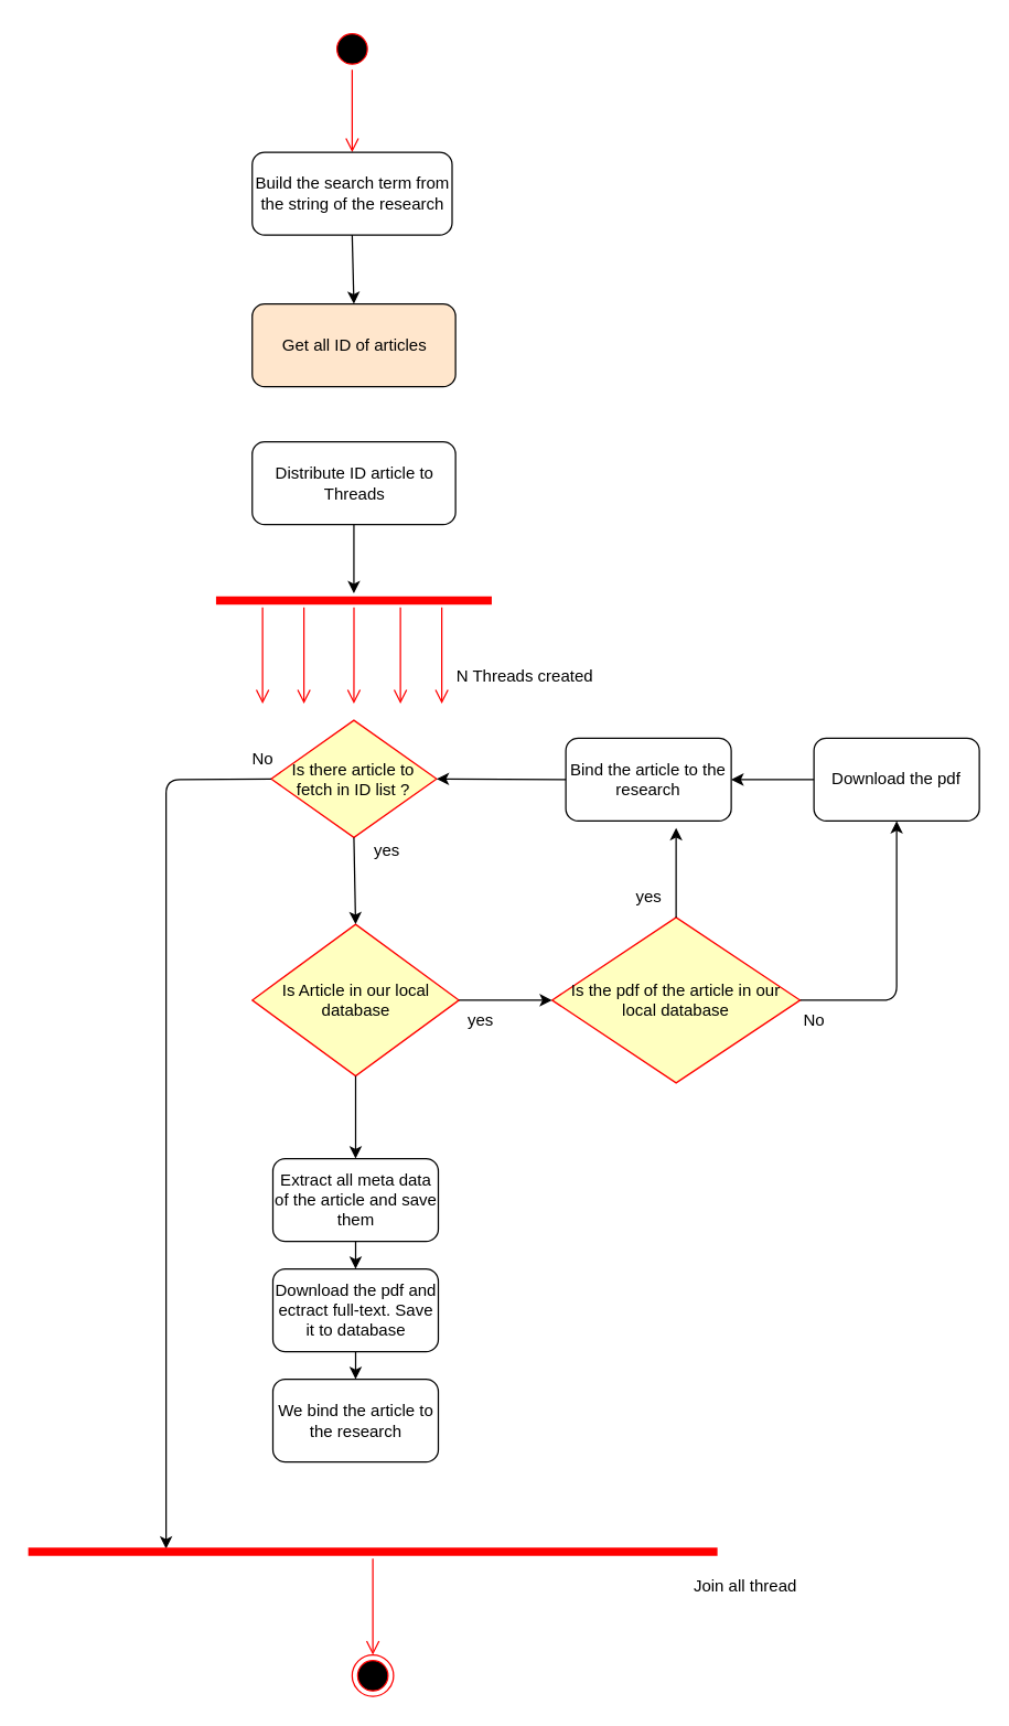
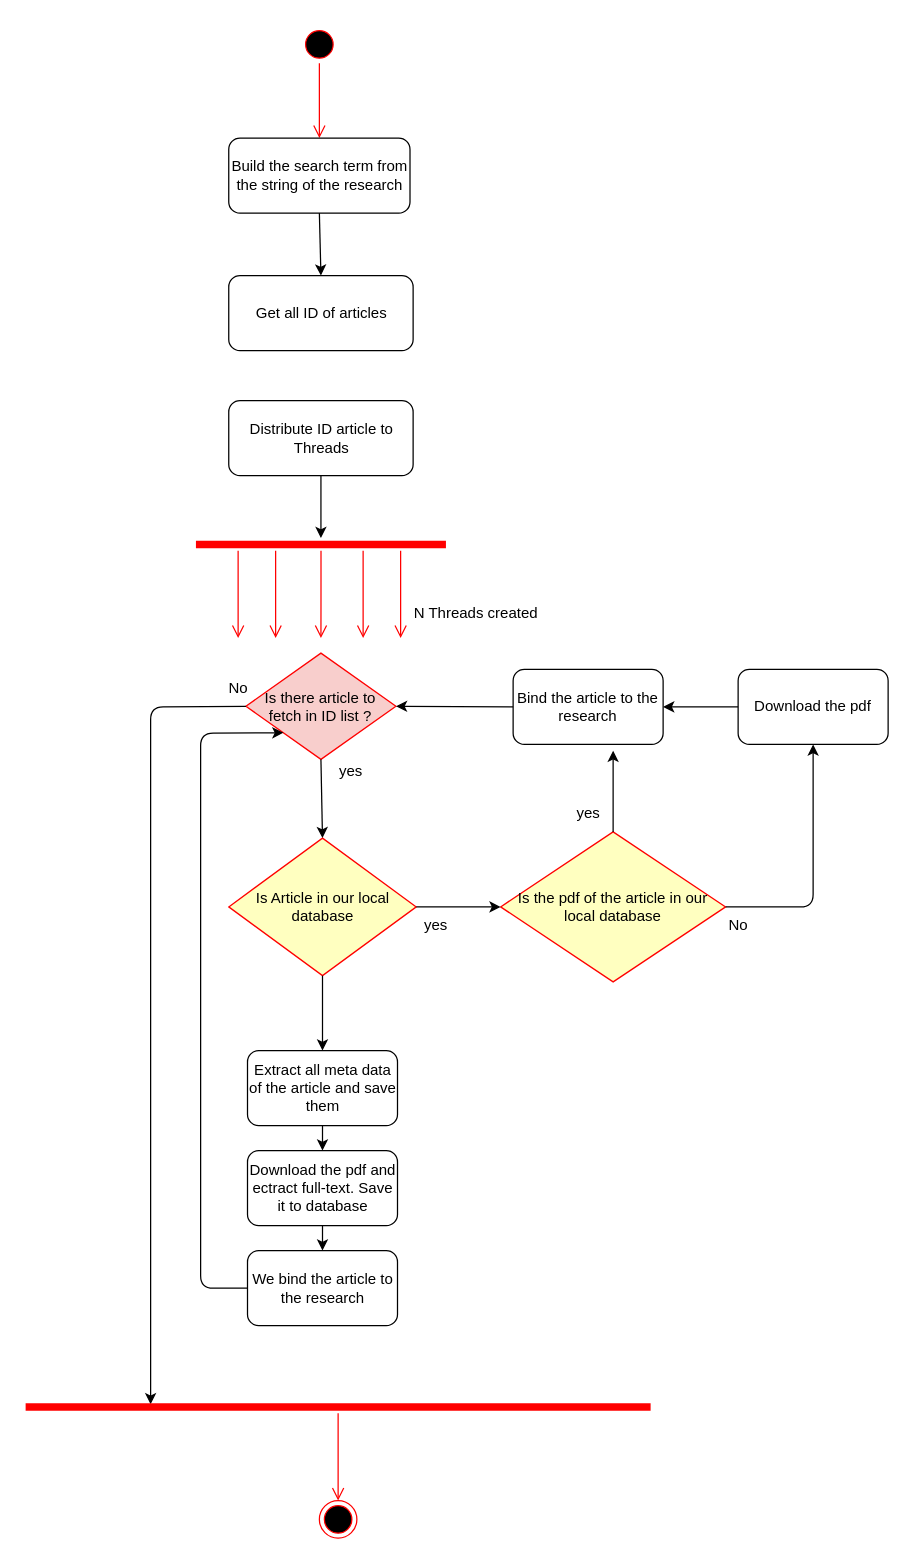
- <mxCell id="5" value="Get all ID of articles" style="rounded=1;whiteSpace=wrap;html=1;fillColor=#ffe6cc;" vertex="1" parent="1"><mxGeometry x="182.5" y="220" width="147.5" height="60" as="geometry" /></mxCell>
+ <mxCell id="5" value="Get all ID of articles" style="rounded=1;whiteSpace=wrap;html=1;" vertex="1" parent="1"><mxGeometry x="182.5" y="220" width="147.5" height="60" as="geometry" /></mxCell>
- <mxCell id="17" value="Is there article to fetch in ID list ?" style="rhombus;whiteSpace=wrap;html=1;fillColor=#ffffc0;strokeColor=#ff0000;" vertex="1" parent="1"><mxGeometry x="196.25" y="522" width="120" height="85" as="geometry" /></mxCell>
+ <mxCell id="17" value="Is there article to fetch in ID list ?" style="rhombus;whiteSpace=wrap;html=1;fillColor=#f8cecc;strokeColor=#ff0000;" vertex="1" parent="1"><mxGeometry x="196.25" y="522" width="120" height="85" as="geometry" /></mxCell>
+ <mxCell id="37" value="" style="endArrow=classic;html=1;exitX=0;exitY=0.5;exitDx=0;exitDy=0;entryX=0;entryY=1;entryDx=0;entryDy=0;" edge="1" parent="1" source="36" target="17"><mxGeometry width="50" height="50" relative="1" as="geometry"><mxPoint x="132.5" y="990" as="sourcePoint" /><mxPoint x="180" y="610" as="targetPoint" /><Array as="points"><mxPoint x="160" y="1030" /><mxPoint x="160" y="586" /></Array></mxGeometry></mxCell>
- <mxCell id="42" value="Join all thread" style="text;html=1;align=center;verticalAlign=middle;resizable=0;points=[];autosize=1;" vertex="1" parent="1"><mxGeometry x="495" y="1140" width="90" height="20" as="geometry" /></mxCell>
